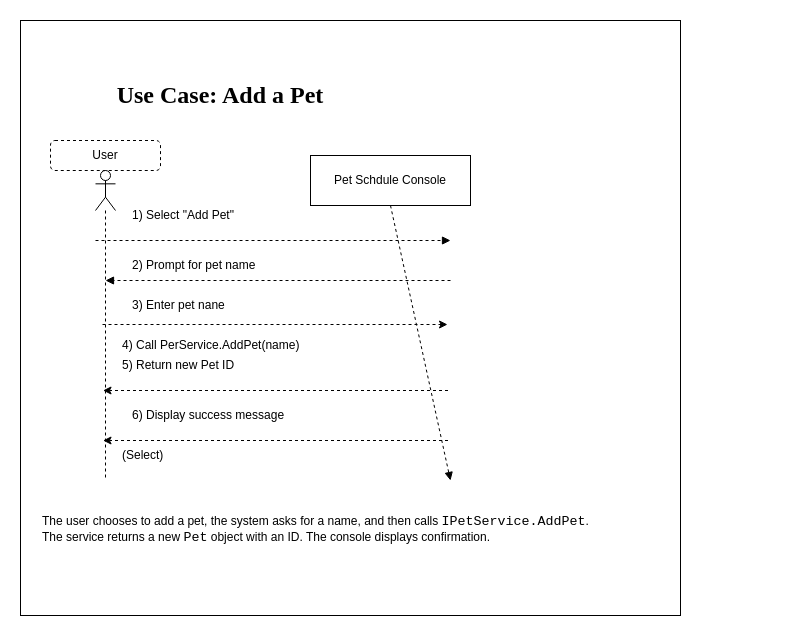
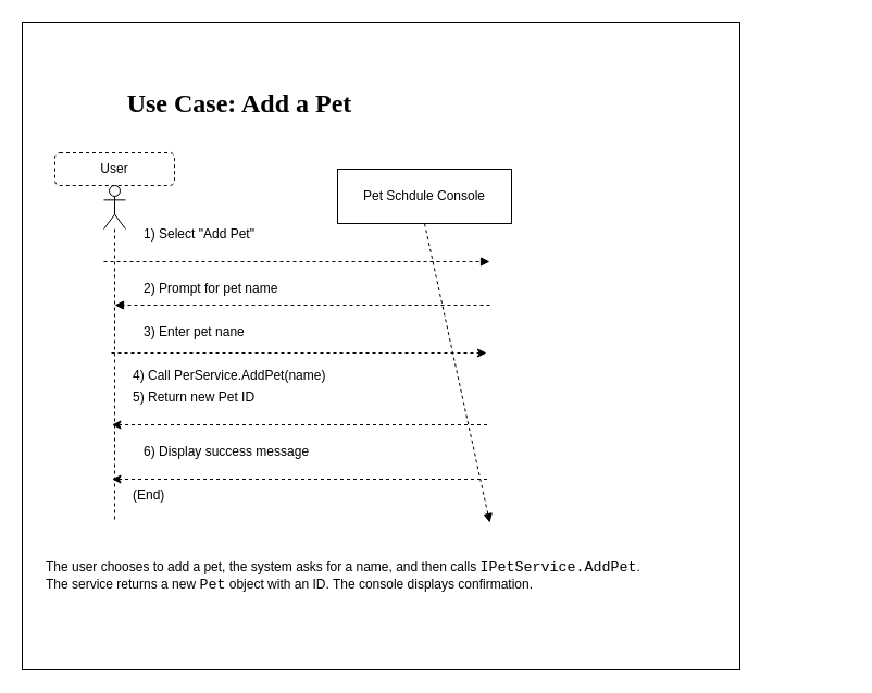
- <mxCell id="19" value="(Select)" style="text;strokeColor=none;align=left;fillColor=none;html=1;verticalAlign=middle;whiteSpace=wrap;rounded=0;" parent="1" vertex="1"><mxGeometry x="120" y="440" width="310" height="30" as="geometry" /></mxCell>
+ <mxCell id="19" value="(End)" style="text;strokeColor=none;align=left;fillColor=none;html=1;verticalAlign=middle;whiteSpace=wrap;rounded=0;" parent="1" vertex="1"><mxGeometry x="120" y="440" width="310" height="30" as="geometry" /></mxCell>
